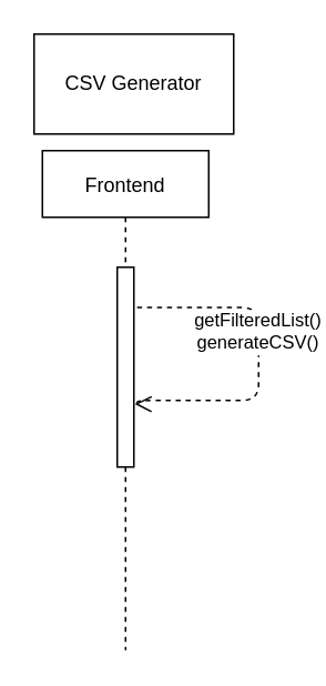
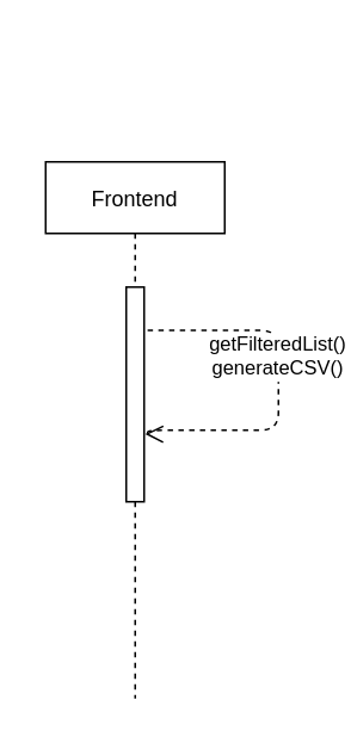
- <mxCell id="4" value="CSV Generator" style="rounded=0;whiteSpace=wrap;html=1;" parent="1" vertex="1"><mxGeometry x="20" y="20" width="120" height="60" as="geometry" /></mxCell>
